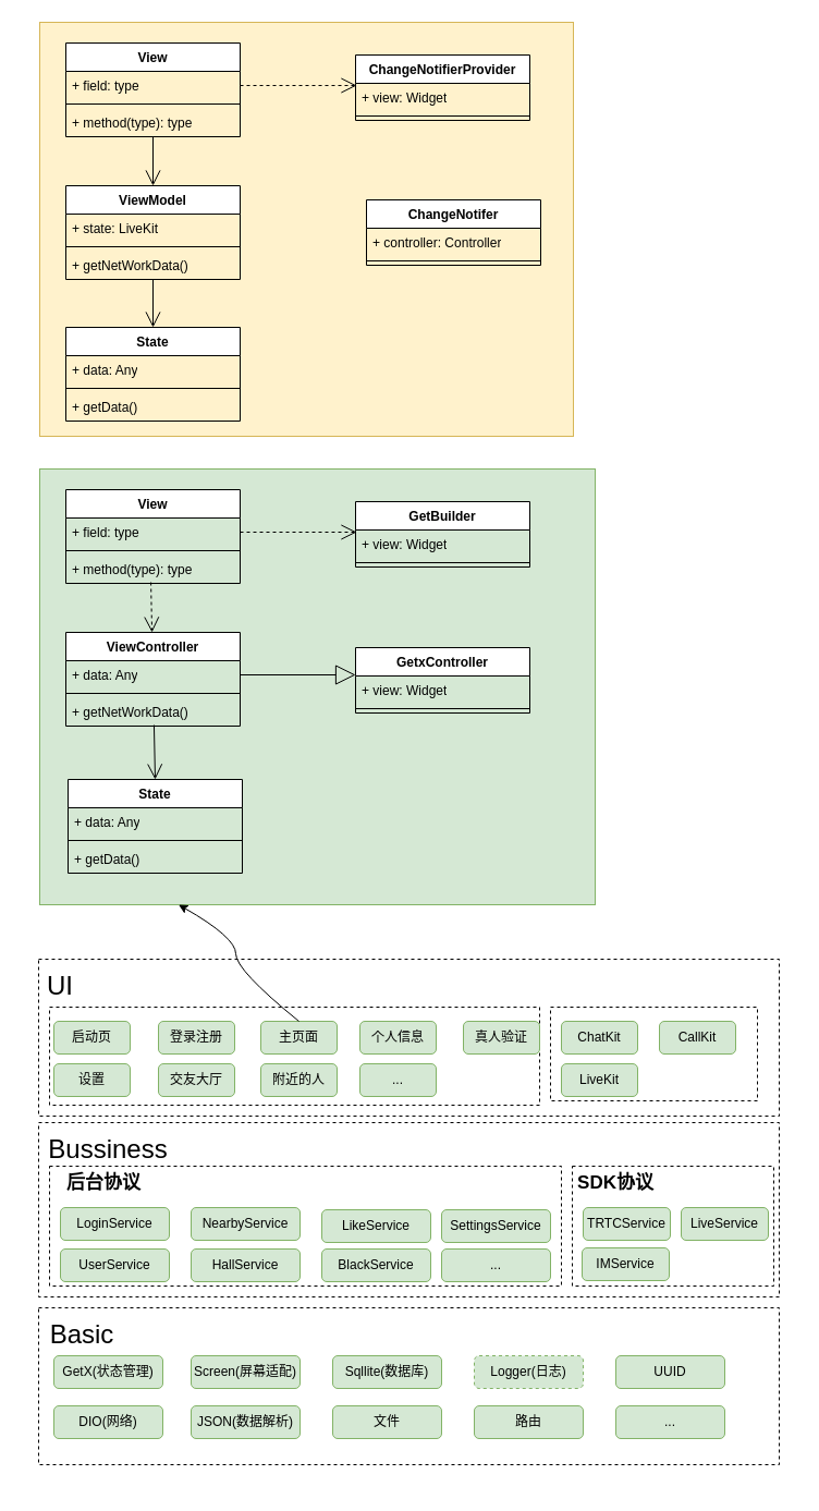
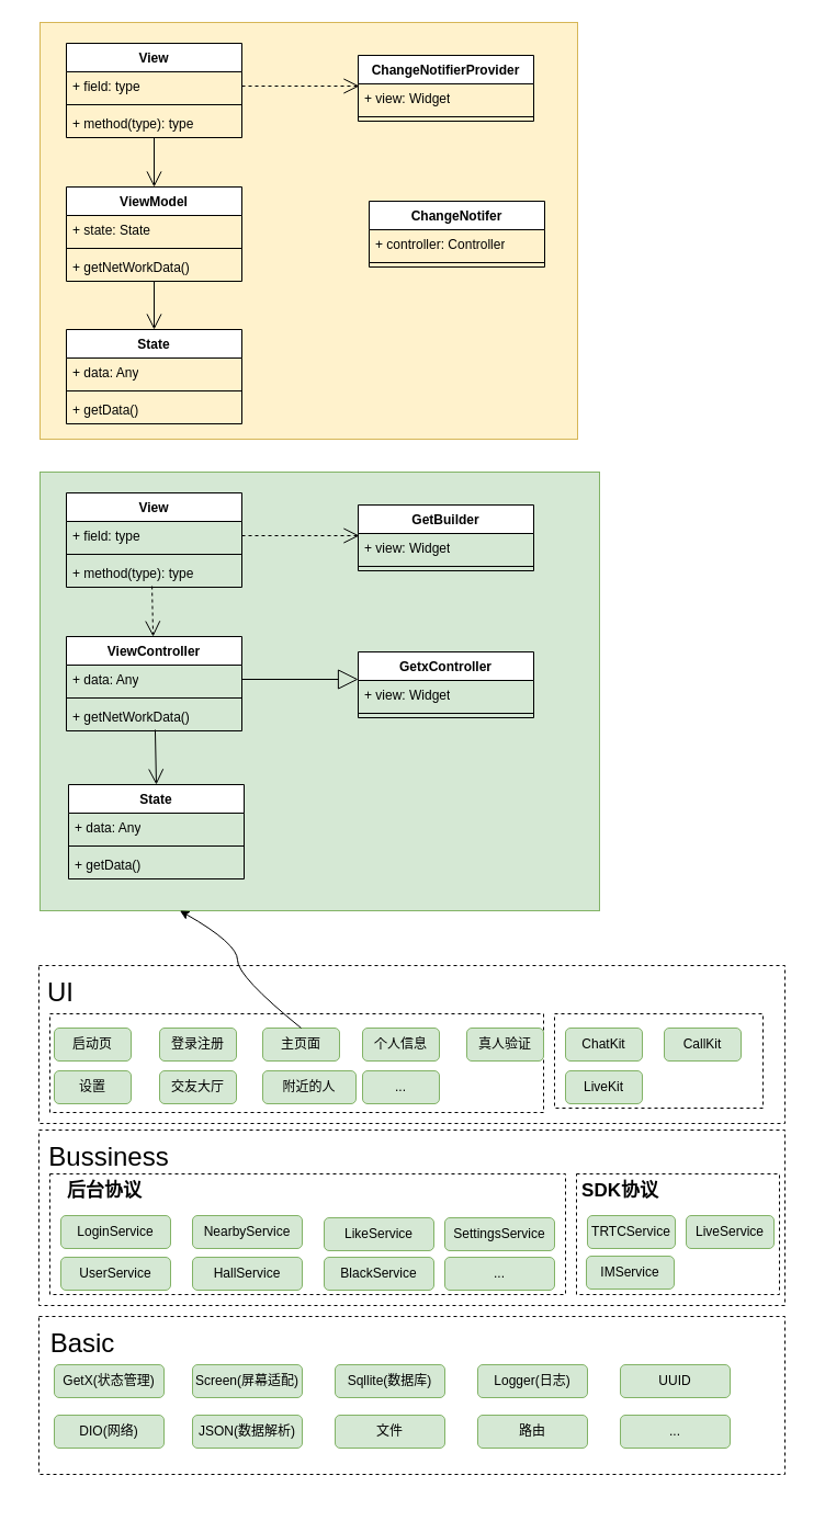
- <mxCell id="8" value="+ state: LiveKit" style="text;strokeColor=none;fillColor=none;align=left;verticalAlign=top;spacingLeft=4;spacingRight=4;overflow=hidden;rotatable=0;points=[[0,0.5],[1,0.5]];portConstraint=eastwest;whiteSpace=wrap;html=1;" parent="7" vertex="1"><mxGeometry y="26" width="160" height="26" as="geometry" /></mxCell>
+ <mxCell id="8" value="+ state: State" style="text;strokeColor=none;fillColor=none;align=left;verticalAlign=top;spacingLeft=4;spacingRight=4;overflow=hidden;rotatable=0;points=[[0,0.5],[1,0.5]];portConstraint=eastwest;whiteSpace=wrap;html=1;" parent="7" vertex="1"><mxGeometry y="26" width="160" height="26" as="geometry" /></mxCell>
- <mxCell id="87" value="附近的人" style="rounded=1;whiteSpace=wrap;html=1;fillColor=#d5e8d4;strokeColor=#82b366;" parent="1" vertex="1"><mxGeometry x="239" y="976" width="70" height="30" as="geometry" /></mxCell>
+ <mxCell id="87" value="附近的人" style="rounded=1;whiteSpace=wrap;html=1;fillColor=#d5e8d4;strokeColor=#82b366;" parent="1" vertex="1"><mxGeometry x="239" y="976" width="85" height="30" as="geometry" /></mxCell>
- <mxCell id="62" value="Logger(日志)" style="rounded=1;whiteSpace=wrap;html=1;fillColor=#d5e8d4;strokeColor=#82b366;dashed=1;" parent="1" vertex="1"><mxGeometry x="435" y="1244" width="100" height="30" as="geometry" /></mxCell>
+ <mxCell id="62" value="Logger(日志)" style="rounded=1;whiteSpace=wrap;html=1;fillColor=#d5e8d4;strokeColor=#82b366;" parent="1" vertex="1"><mxGeometry x="435" y="1244" width="100" height="30" as="geometry" /></mxCell>
